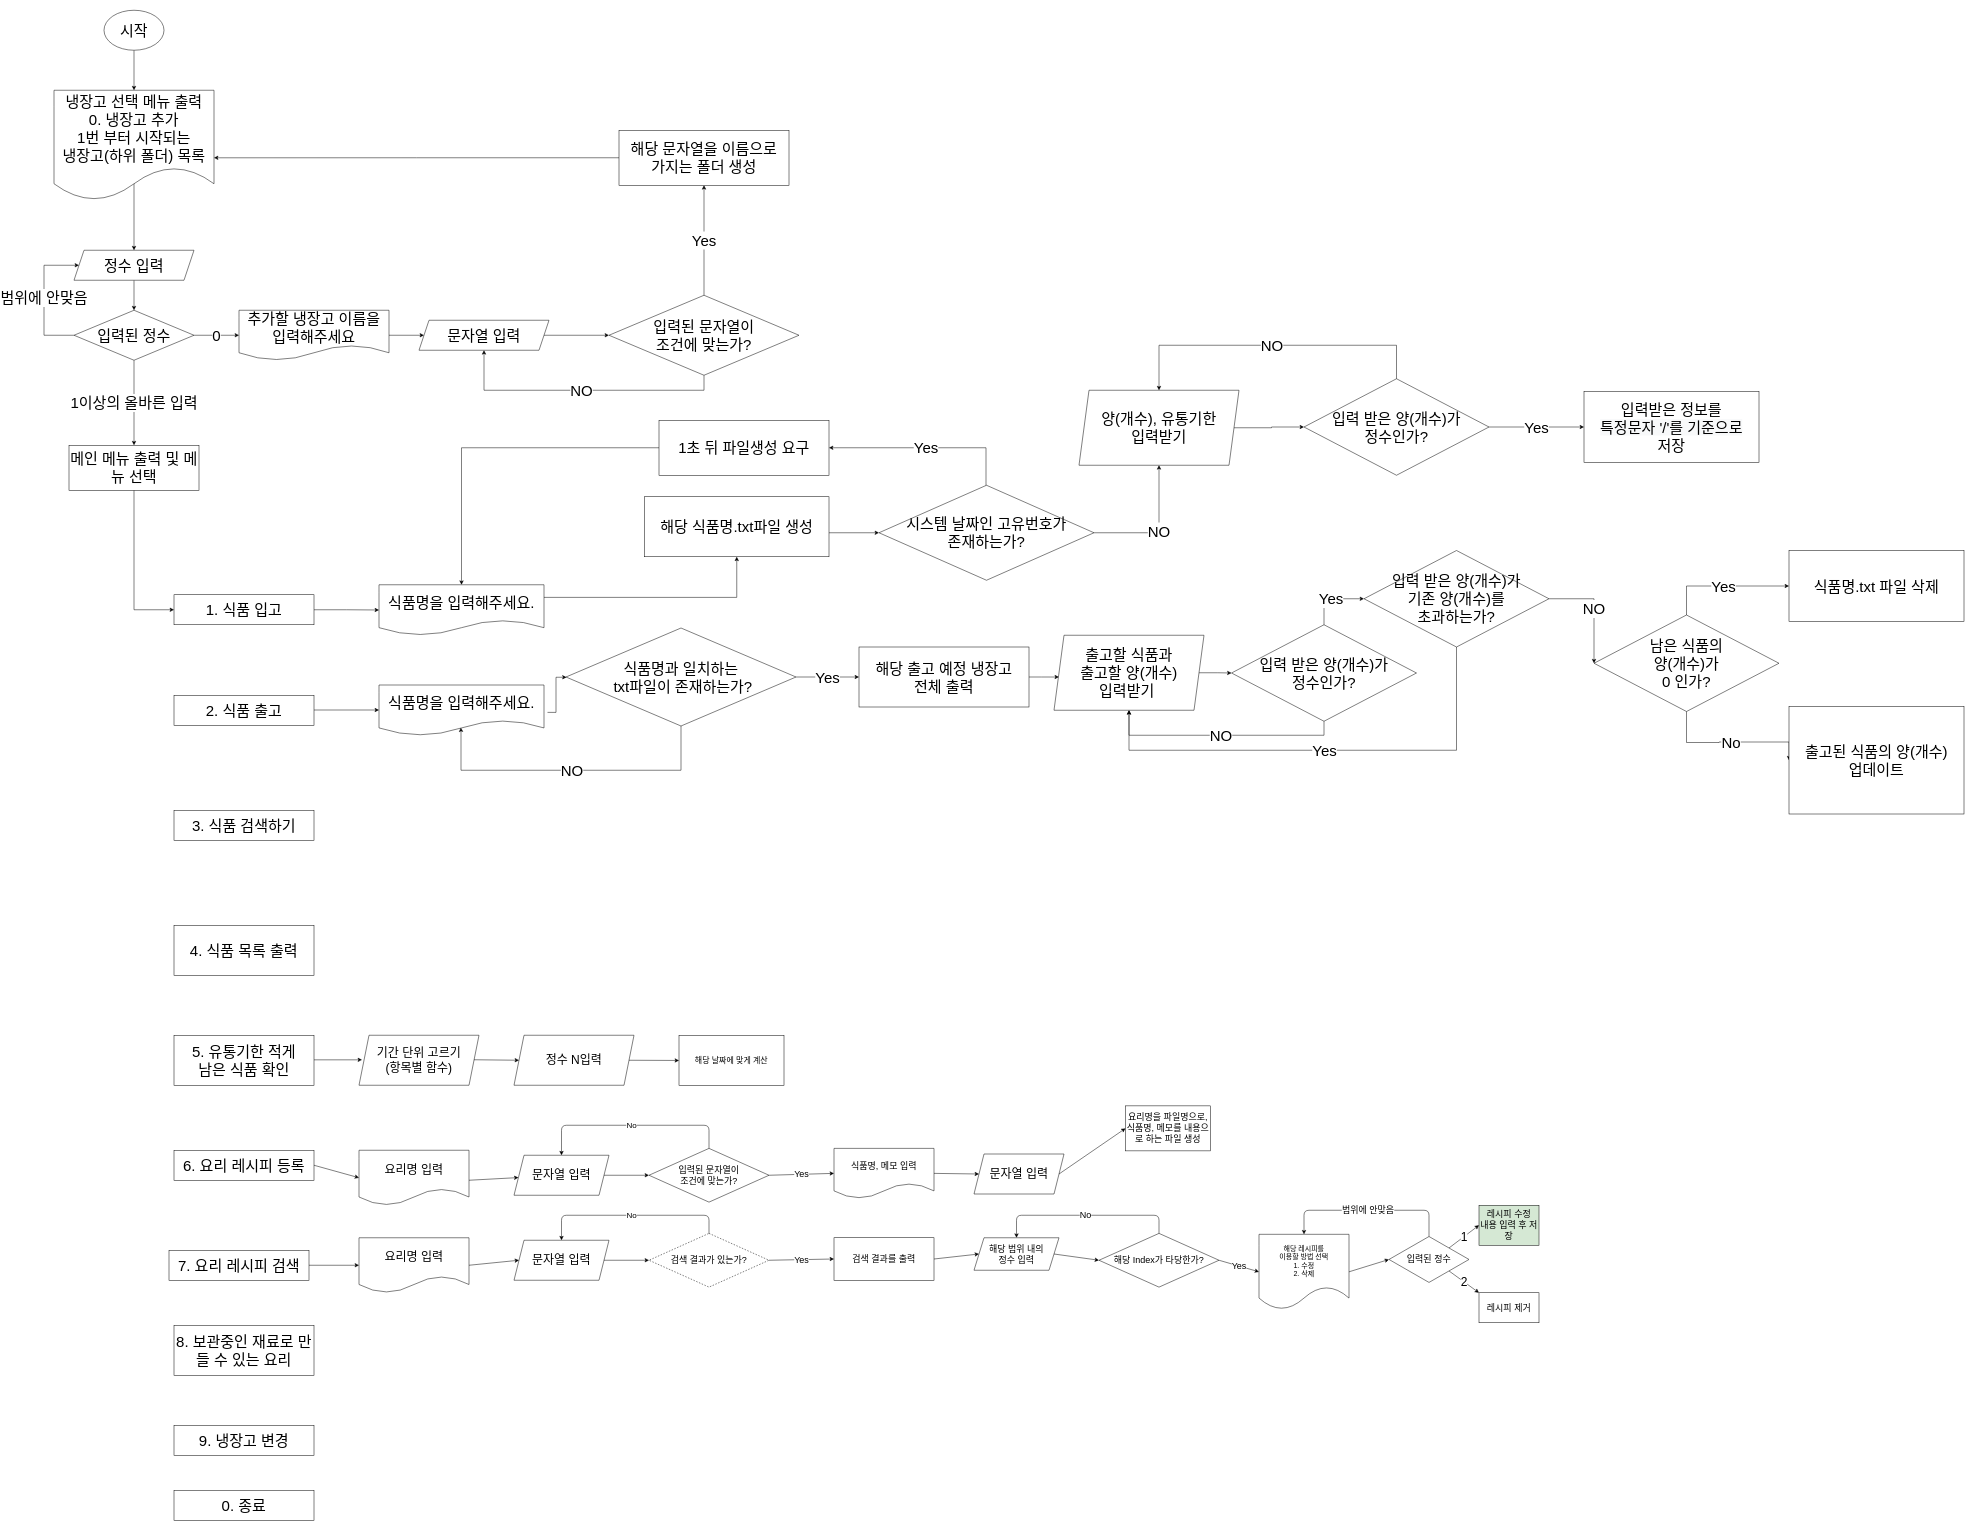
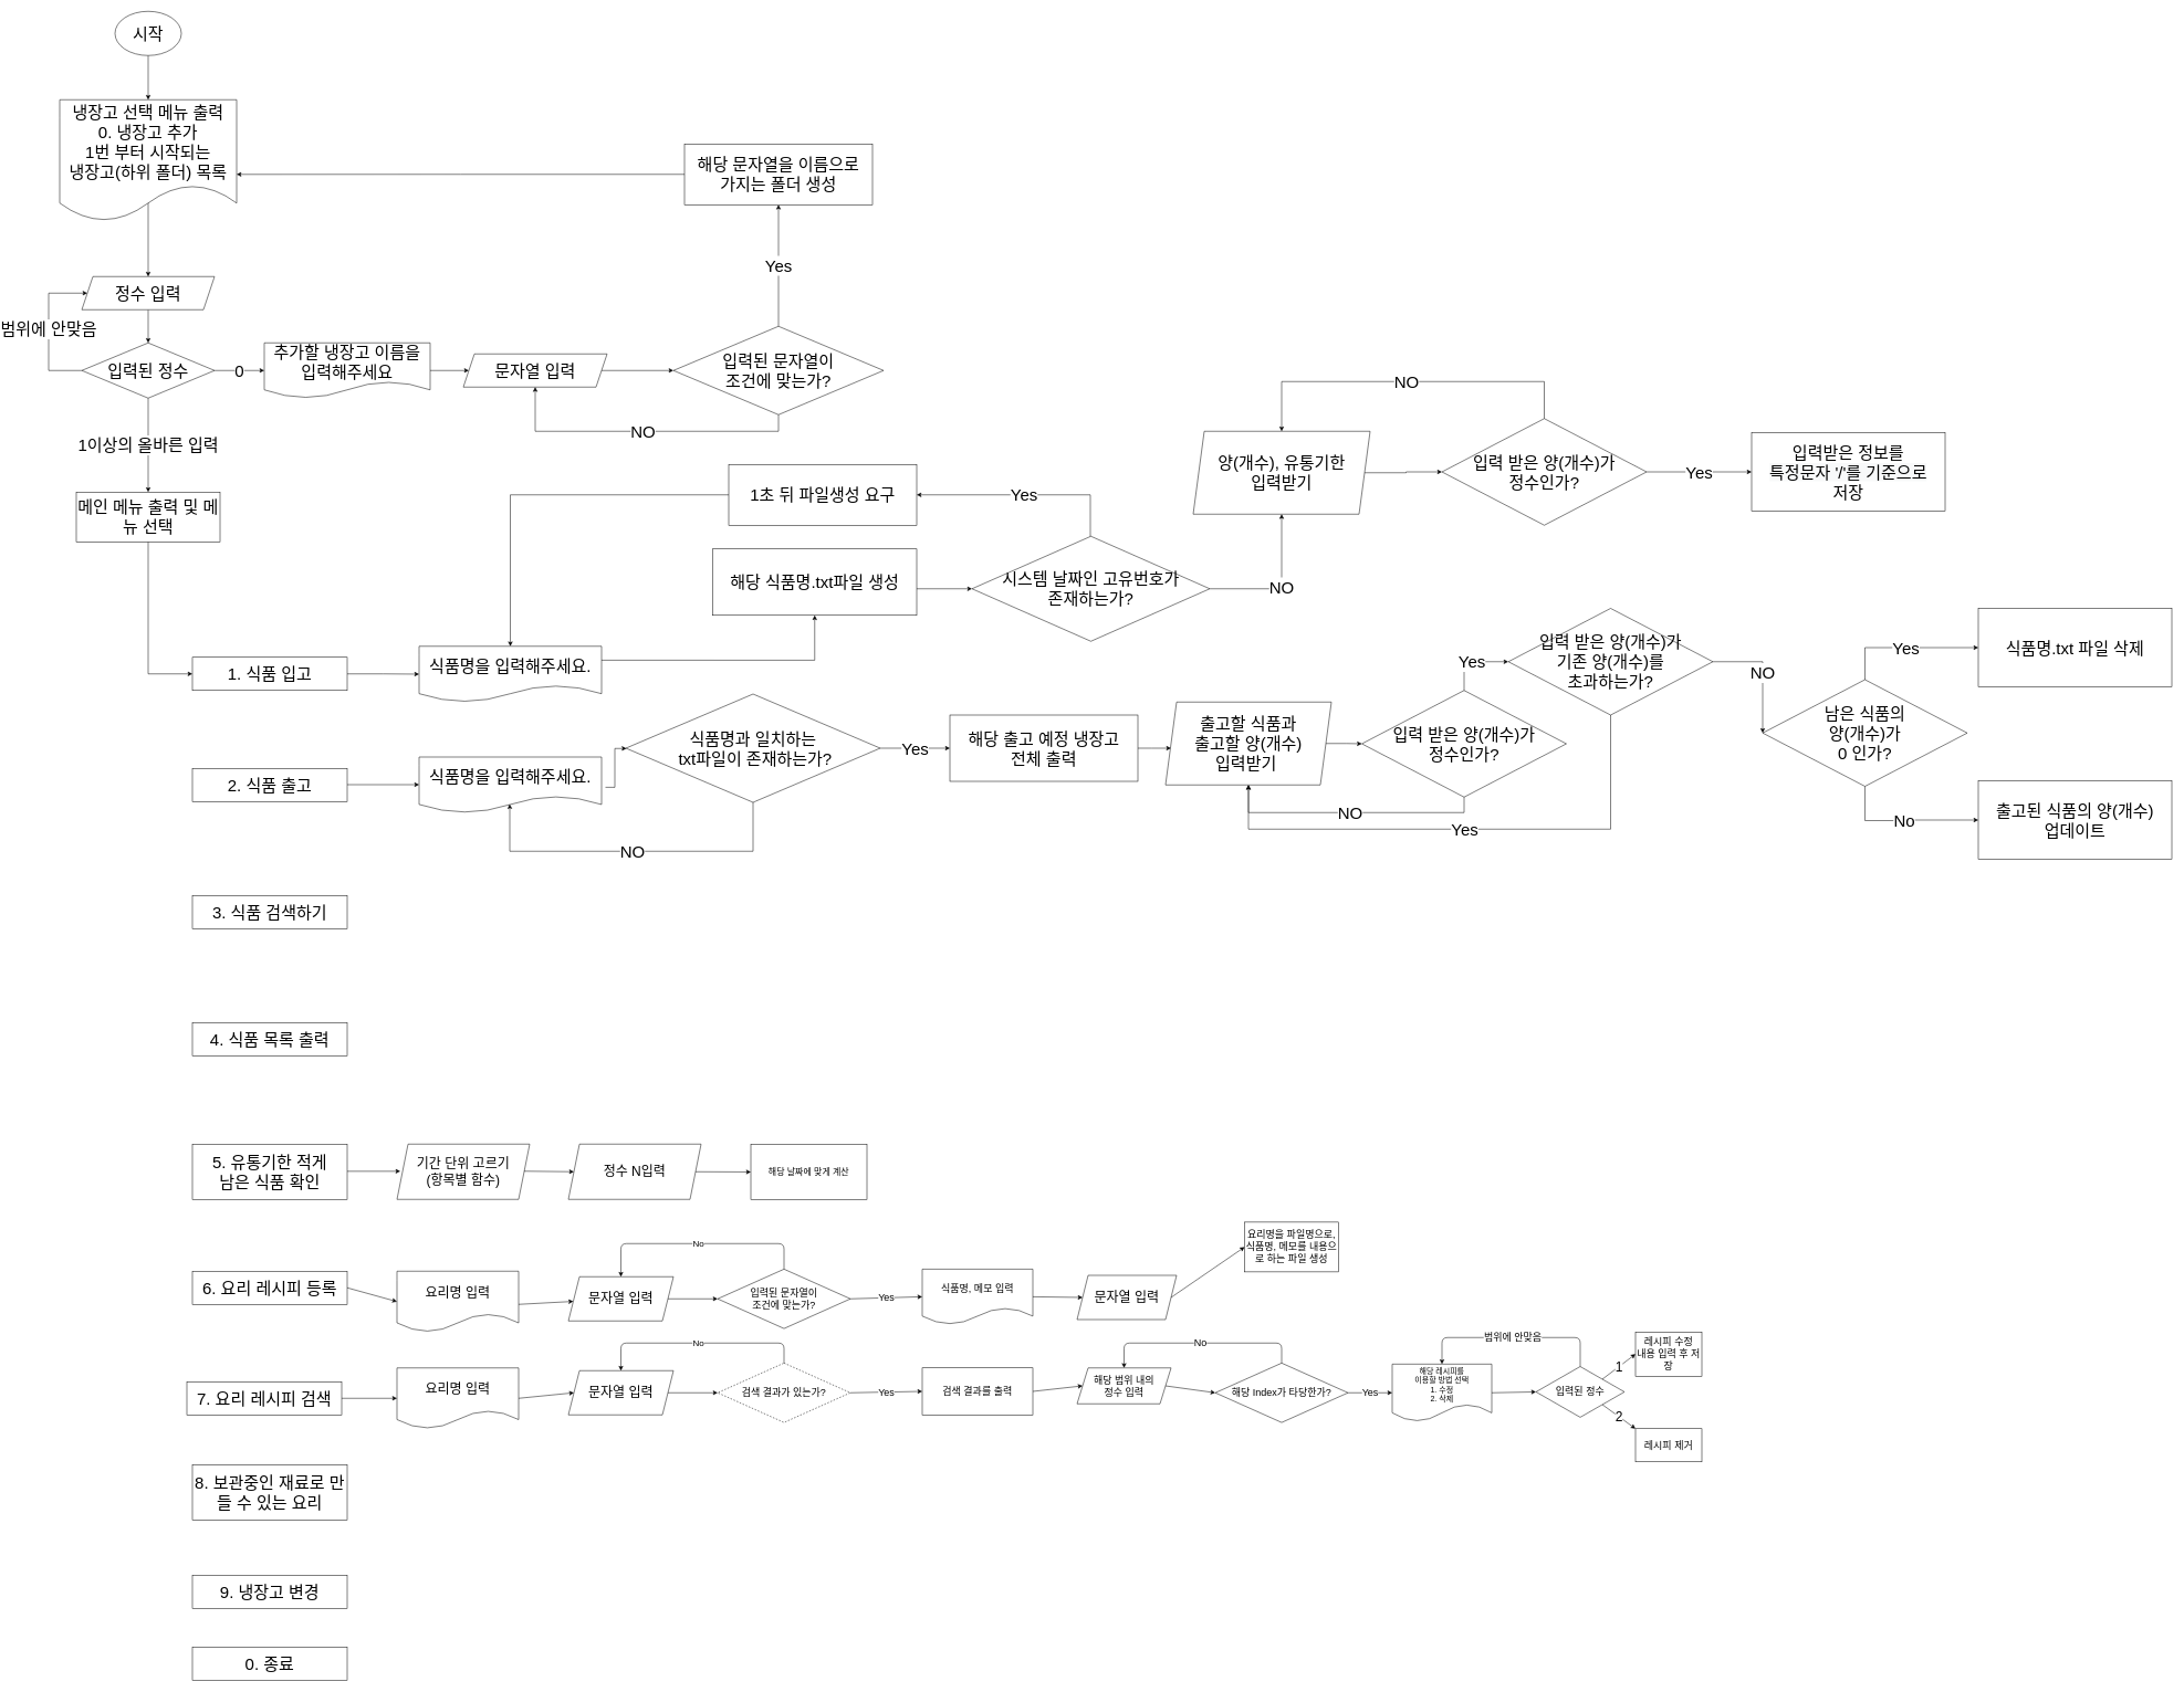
- <mxCell id="97" value="출고된 식품의 양(개수)&lt;br&gt;업데이트" style="whiteSpace=wrap;html=1;fontSize=30;" vertex="1" parent="1"><mxGeometry x="3510" y="1412.5" width="350" height="215" as="geometry" /></mxCell>
+ <mxCell id="97" value="출고된 식품의 양(개수)&lt;br&gt;업데이트" style="whiteSpace=wrap;html=1;fontSize=30;" vertex="1" parent="1"><mxGeometry x="3510" y="1412.5" width="350" height="142" as="geometry" /></mxCell>
- <mxCell id="26" value="4. 식품 목록 출력" style="rounded=0;whiteSpace=wrap;html=1;fontSize=30;" vertex="1" parent="1"><mxGeometry x="280" y="1850" width="280" height="100" as="geometry" /></mxCell>
+ <mxCell id="26" value="4. 식품 목록 출력" style="rounded=0;whiteSpace=wrap;html=1;fontSize=30;" vertex="1" parent="1"><mxGeometry x="280" y="1850" width="280" height="60" as="geometry" /></mxCell>
- <mxCell id="74" value="&lt;font style=&quot;font-size: 18px&quot;&gt;레시피 수정&lt;br&gt;내용 입력 후 저장&lt;/font&gt;" style="rounded=0;whiteSpace=wrap;html=1;fillColor=#d5e8d4;" vertex="1" parent="1"><mxGeometry x="2890" y="2410" width="120" height="80" as="geometry" /></mxCell>
+ <mxCell id="74" value="&lt;font style=&quot;font-size: 18px&quot;&gt;레시피 수정&lt;br&gt;내용 입력 후 저장&lt;/font&gt;" style="rounded=0;whiteSpace=wrap;html=1;" vertex="1" parent="1"><mxGeometry x="2890" y="2410" width="120" height="80" as="geometry" /></mxCell>
- <mxCell id="68" value="&lt;font style=&quot;font-size: 14px&quot;&gt;해당 레시피를 &lt;br&gt;이용할 방법 선택&lt;br&gt;1. 수정&lt;br&gt;2. 삭제&lt;/font&gt;" style="shape=document;whiteSpace=wrap;html=1;boundedLbl=1;" vertex="1" parent="1"><mxGeometry x="2450" y="2468.13" width="180" height="150" as="geometry" /></mxCell>
+ <mxCell id="68" value="&lt;font style=&quot;font-size: 14px&quot;&gt;해당 레시피를 &lt;br&gt;이용할 방법 선택&lt;br&gt;1. 수정&lt;br&gt;2. 삭제&lt;/font&gt;" style="shape=document;whiteSpace=wrap;html=1;boundedLbl=1;" vertex="1" parent="1"><mxGeometry x="2450" y="2468.13" width="180" height="103.75" as="geometry" /></mxCell>
